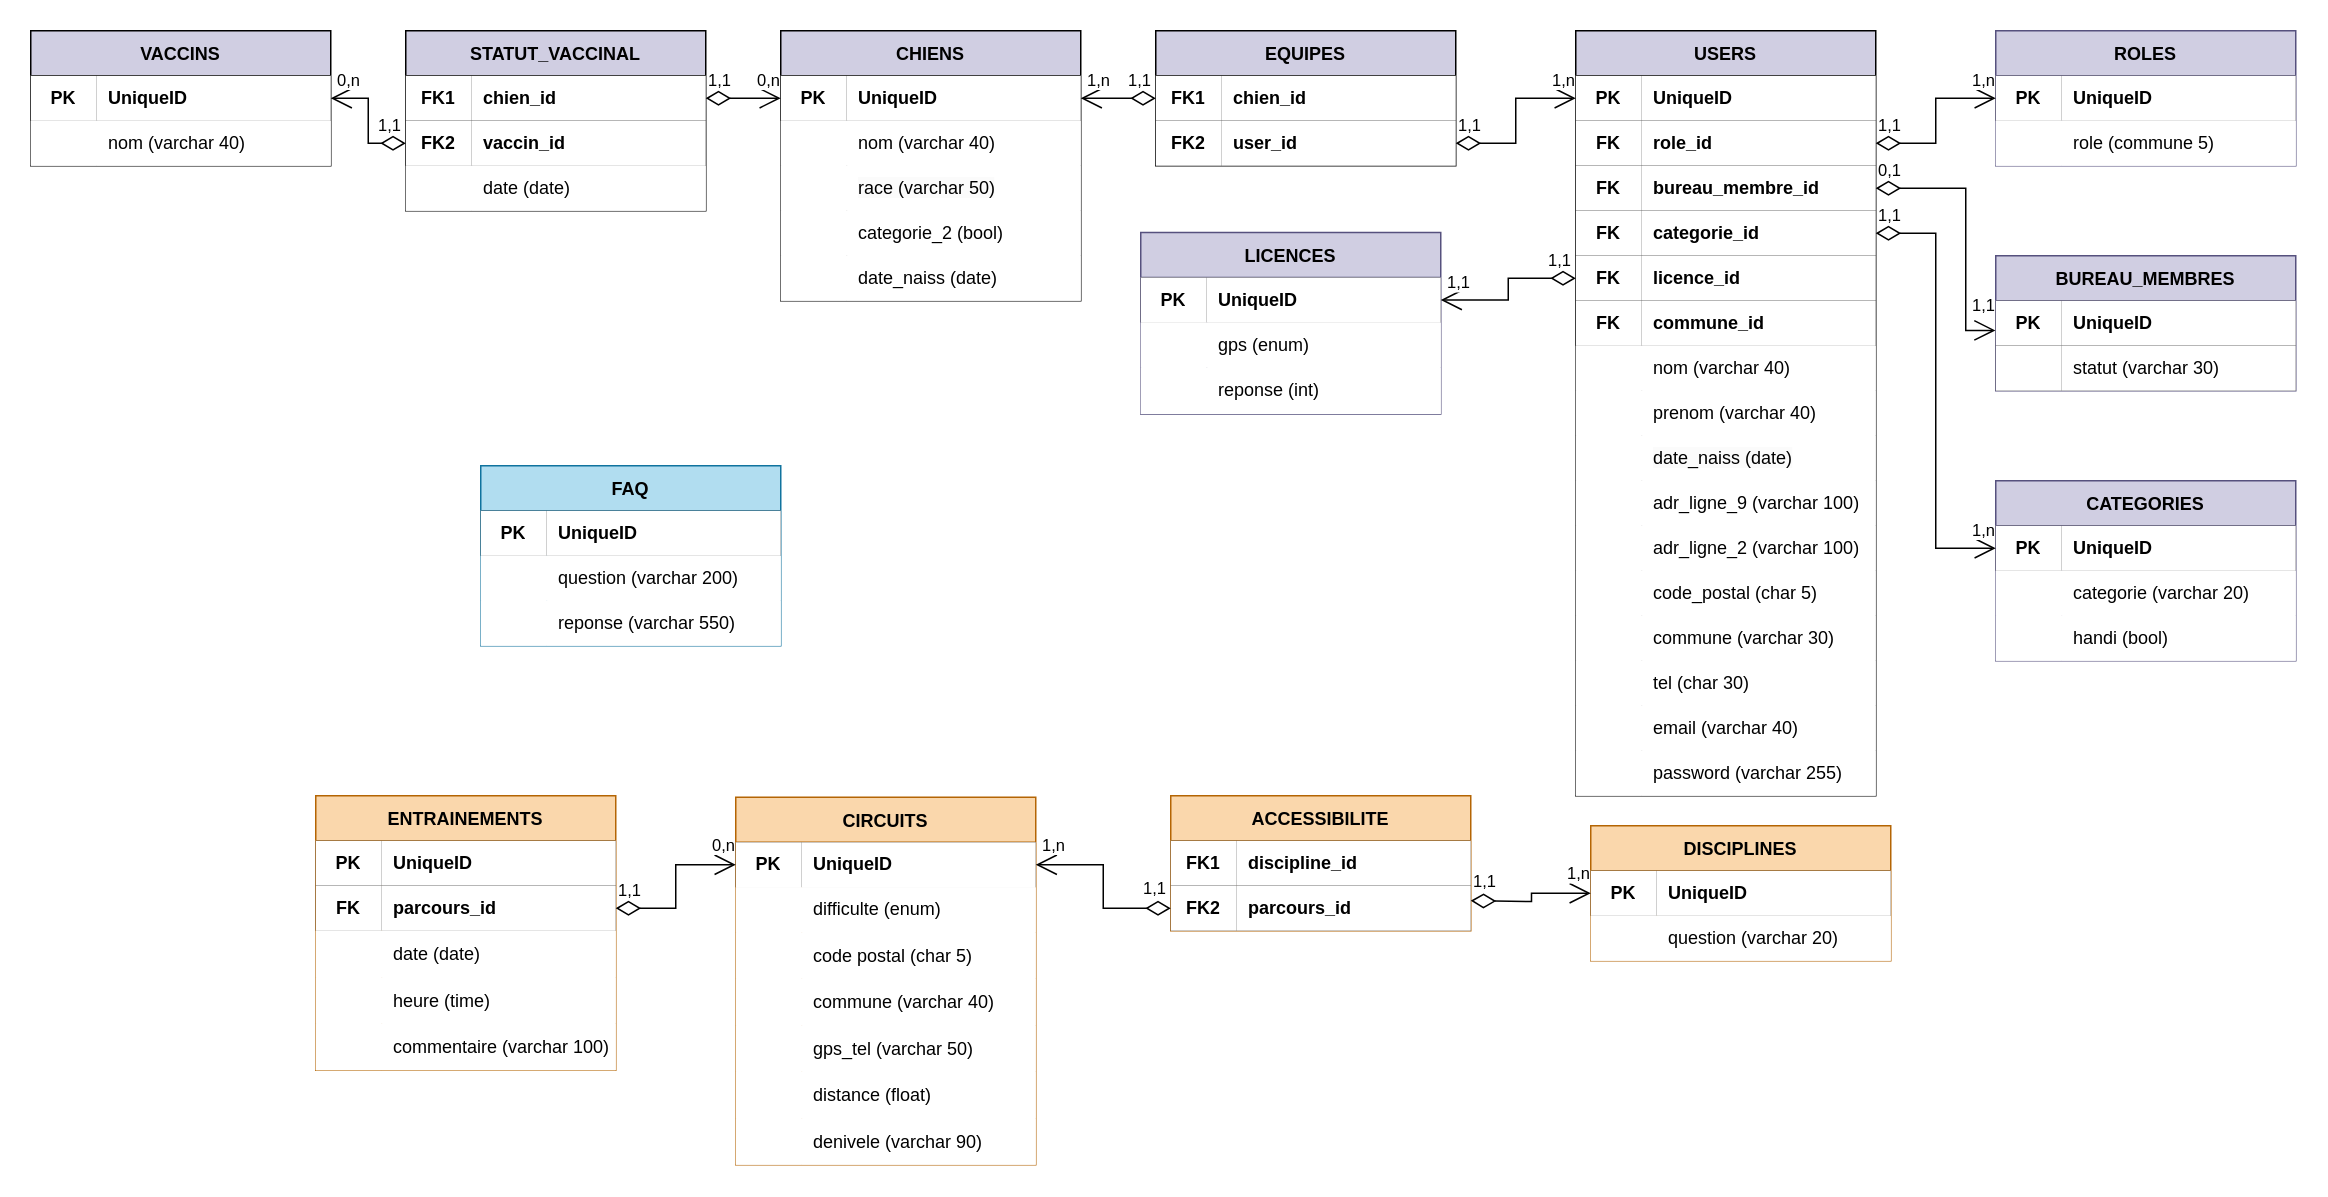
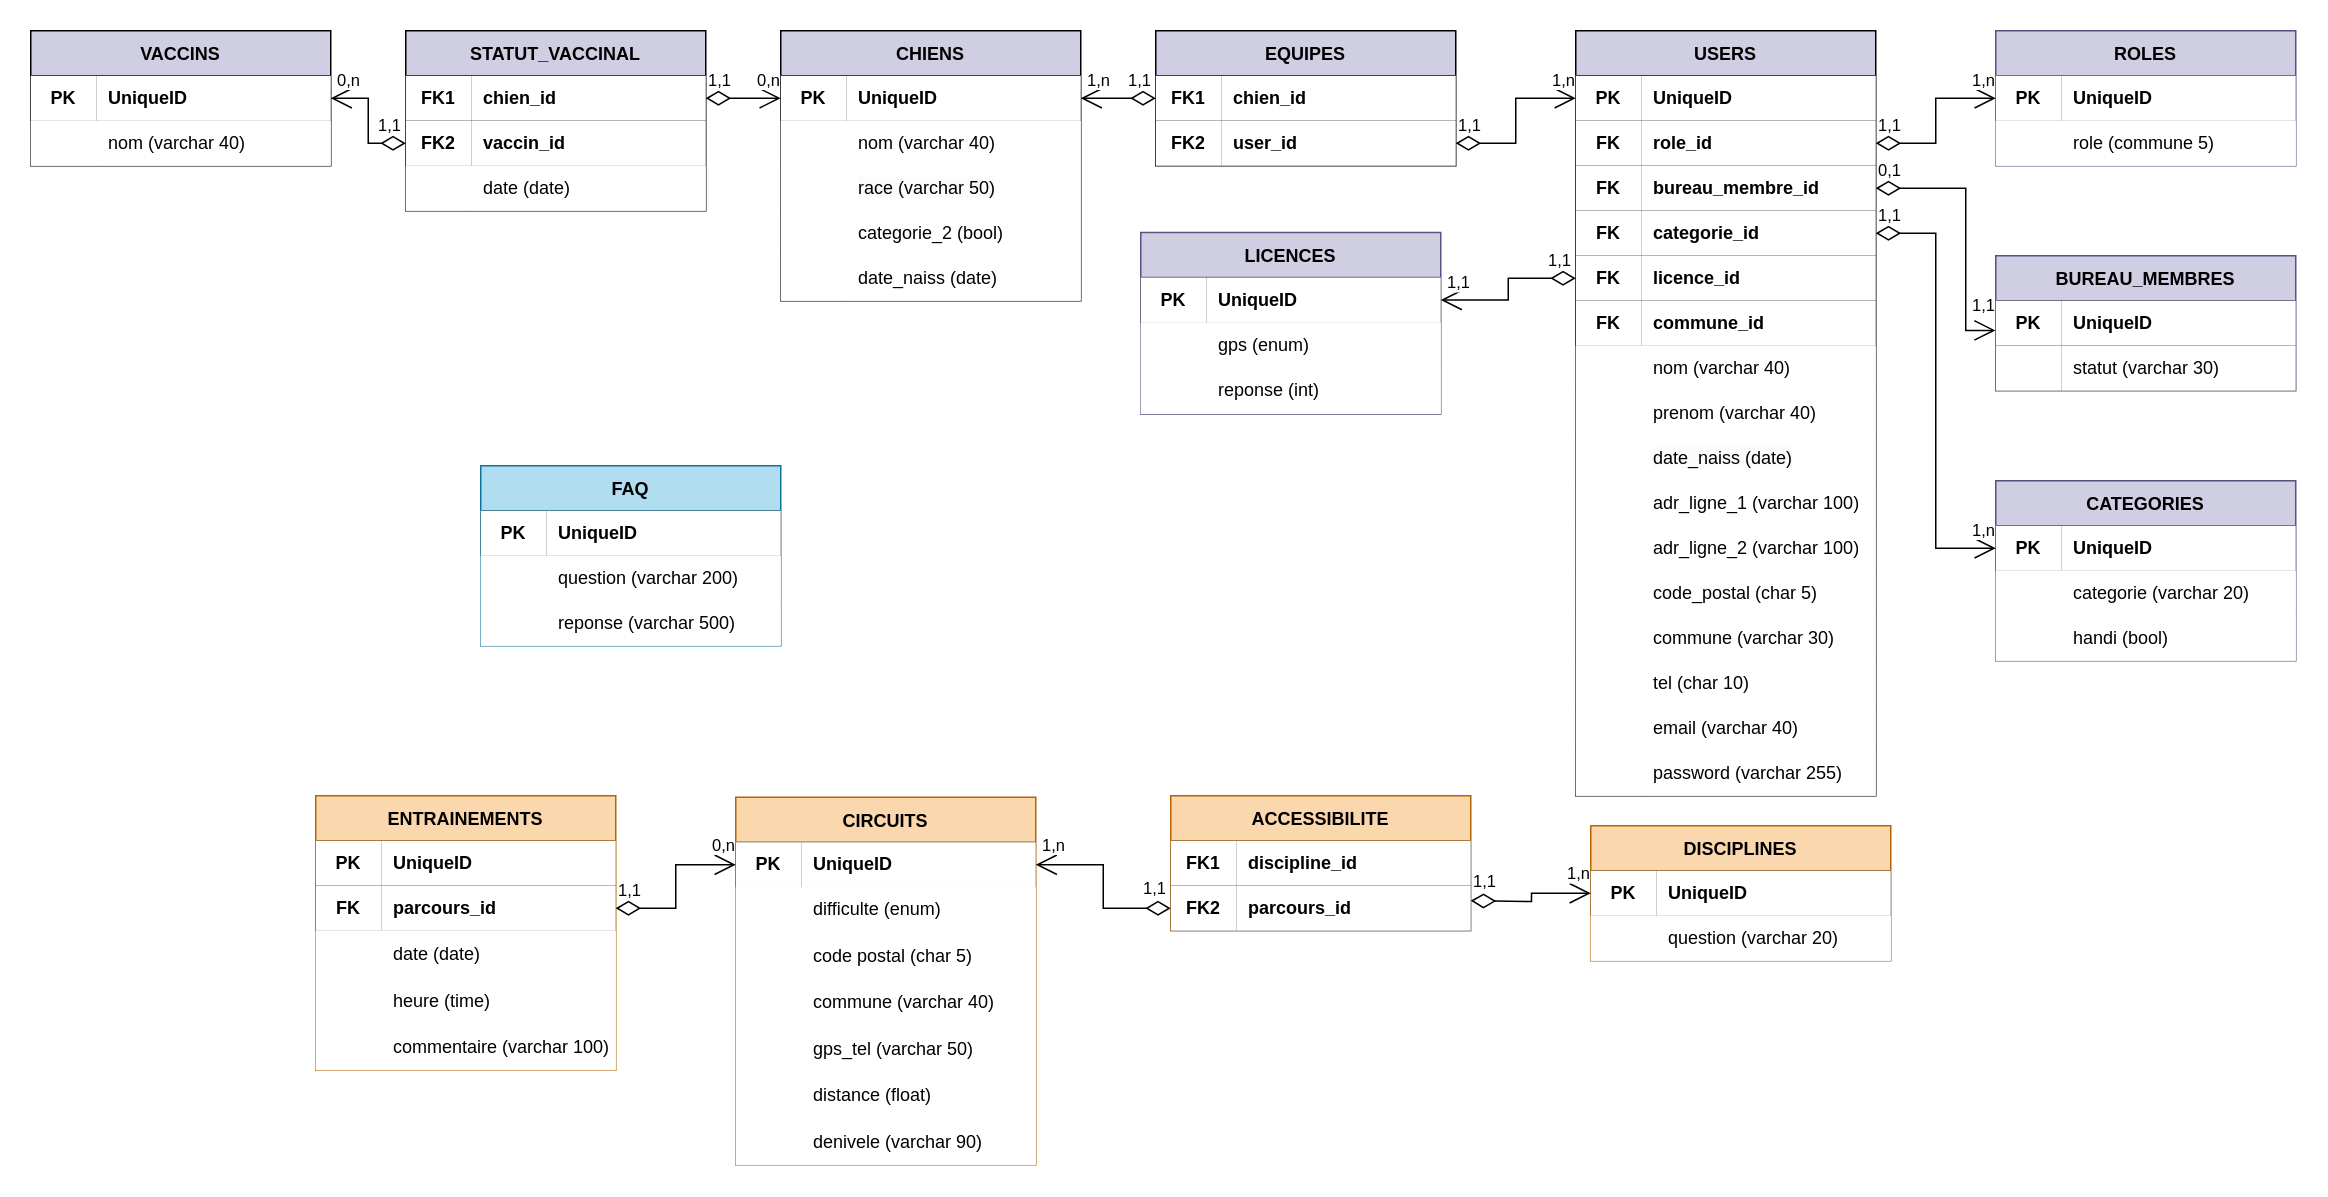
- <mxCell id="55" value="&lt;span style=&quot;&quot;&gt;adr_ligne_9 (varchar 100)&lt;/span&gt;" style="shape=partialRectangle;html=1;whiteSpace=wrap;connectable=0;fillColor=#FFFFFF;top=0;left=0;bottom=0;right=0;align=left;spacingLeft=6;overflow=hidden;strokeColor=#000000;" parent="53" vertex="1"><mxGeometry x="44" width="156" height="30" as="geometry"><mxRectangle width="156" height="30" as="alternateBounds" /></mxGeometry></mxCell>
+ <mxCell id="55" value="&lt;span style=&quot;&quot;&gt;adr_ligne_1 (varchar 100)&lt;/span&gt;" style="shape=partialRectangle;html=1;whiteSpace=wrap;connectable=0;fillColor=#FFFFFF;top=0;left=0;bottom=0;right=0;align=left;spacingLeft=6;overflow=hidden;strokeColor=#000000;" parent="53" vertex="1"><mxGeometry x="44" width="156" height="30" as="geometry"><mxRectangle width="156" height="30" as="alternateBounds" /></mxGeometry></mxCell>
- <mxCell id="162" value="&lt;span style=&quot;&quot;&gt;reponse (varchar 550)&lt;/span&gt;" style="shape=partialRectangle;html=1;whiteSpace=wrap;connectable=0;fillColor=#FFFFFF;top=0;left=0;bottom=0;right=0;align=left;spacingLeft=6;overflow=hidden;" parent="160" vertex="1"><mxGeometry x="44" width="156" height="30" as="geometry"><mxRectangle width="156" height="30" as="alternateBounds" /></mxGeometry></mxCell>
+ <mxCell id="162" value="&lt;span style=&quot;&quot;&gt;reponse (varchar 500)&lt;/span&gt;" style="shape=partialRectangle;html=1;whiteSpace=wrap;connectable=0;fillColor=#FFFFFF;top=0;left=0;bottom=0;right=0;align=left;spacingLeft=6;overflow=hidden;" parent="160" vertex="1"><mxGeometry x="44" width="156" height="30" as="geometry"><mxRectangle width="156" height="30" as="alternateBounds" /></mxGeometry></mxCell>
- <mxCell id="67" value="&lt;span style=&quot;&quot;&gt;tel (char 30)&lt;/span&gt;" style="shape=partialRectangle;html=1;whiteSpace=wrap;connectable=0;fillColor=#FFFFFF;top=0;left=0;bottom=0;right=0;align=left;spacingLeft=6;overflow=hidden;strokeColor=#000000;" parent="65" vertex="1"><mxGeometry x="44" width="156" height="30" as="geometry"><mxRectangle width="156" height="30" as="alternateBounds" /></mxGeometry></mxCell>
+ <mxCell id="67" value="&lt;span style=&quot;&quot;&gt;tel (char 10)&lt;/span&gt;" style="shape=partialRectangle;html=1;whiteSpace=wrap;connectable=0;fillColor=#FFFFFF;top=0;left=0;bottom=0;right=0;align=left;spacingLeft=6;overflow=hidden;strokeColor=#000000;" parent="65" vertex="1"><mxGeometry x="44" width="156" height="30" as="geometry"><mxRectangle width="156" height="30" as="alternateBounds" /></mxGeometry></mxCell>
